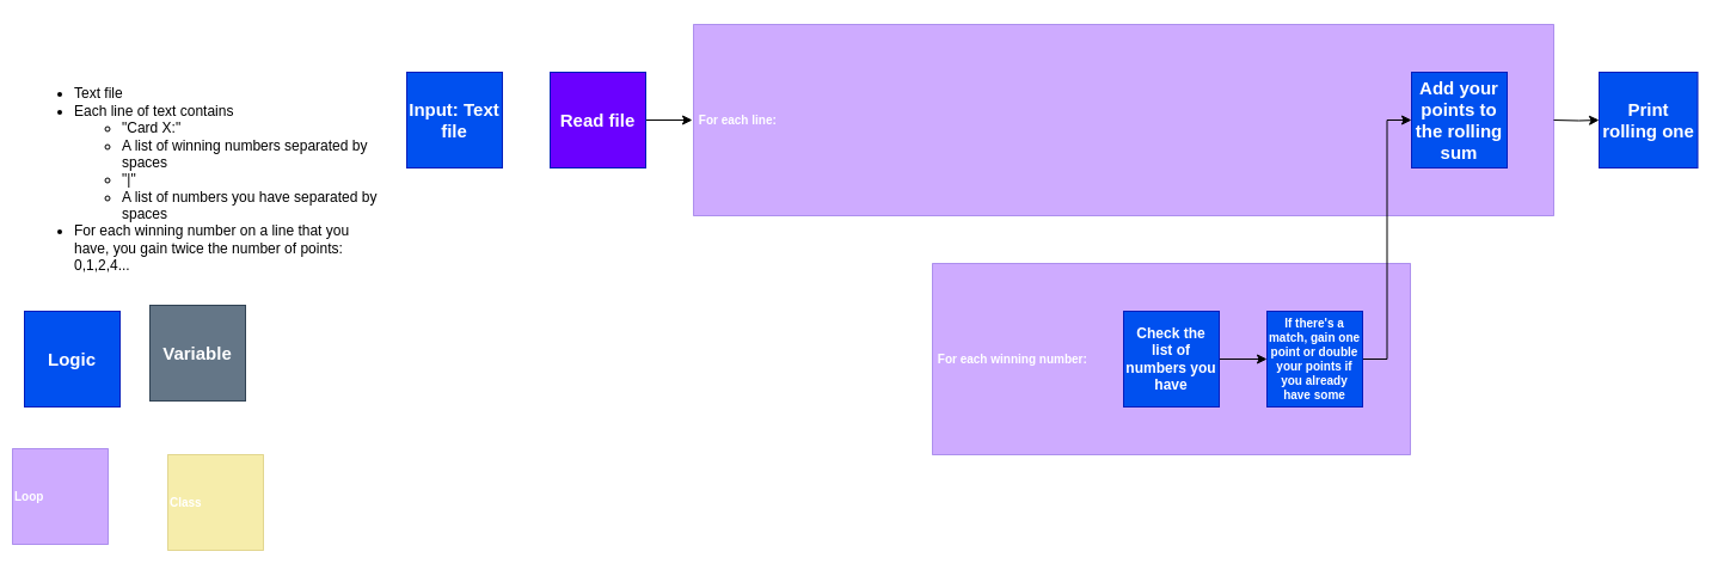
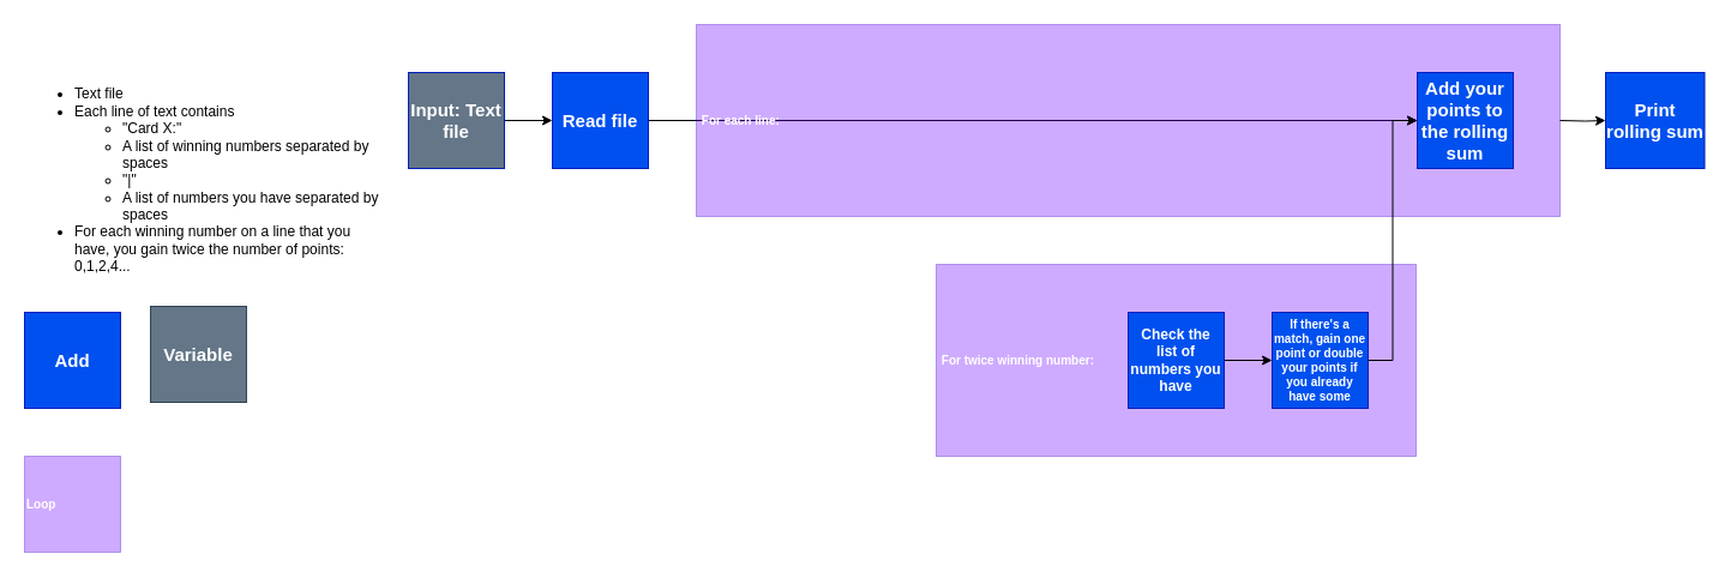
- <mxCell id="9" value="Input: Text file" style="rounded=0;whiteSpace=wrap;html=1;fillColor=#0050ef;fontColor=#ffffff;strokeColor=#001DBC;fontSize=15;fontStyle=1" vertex="1" parent="1"><mxGeometry x="340" y="60" width="80" height="80" as="geometry" /></mxCell>
+ <mxCell id="9" value="Input: Text file" style="rounded=0;whiteSpace=wrap;html=1;fillColor=#647687;fontColor=#ffffff;strokeColor=#001DBC;fontSize=15;fontStyle=1;" vertex="1" parent="1"><mxGeometry x="340" y="60" width="80" height="80" as="geometry" /></mxCell>
+ <mxCell id="8" style="edgeStyle=orthogonalEdgeStyle;rounded=0;orthogonalLoop=1;jettySize=auto;html=1;exitX=1;exitY=0.5;exitDx=0;exitDy=0;entryX=0;entryY=0.5;entryDx=0;entryDy=0;" edge="1" parent="1" source="9" target="11"><mxGeometry relative="1" as="geometry" /></mxCell>
- <mxCell id="11" value="Read file" style="rounded=0;whiteSpace=wrap;html=1;fillColor=#6a00ff;fontColor=#ffffff;strokeColor=#001DBC;fontSize=15;fontStyle=1;" vertex="1" parent="1"><mxGeometry x="460" y="60" width="80" height="80" as="geometry" /></mxCell>
+ <mxCell id="11" value="Read file" style="rounded=0;whiteSpace=wrap;html=1;fillColor=#0050ef;fontColor=#ffffff;strokeColor=#001DBC;fontSize=15;fontStyle=1" vertex="1" parent="1"><mxGeometry x="460" y="60" width="80" height="80" as="geometry" /></mxCell>
- <mxCell id="10" value="" style="edgeStyle=orthogonalEdgeStyle;rounded=0;orthogonalLoop=1;jettySize=auto;html=1;" edge="1" parent="1" source="11" target="12"><mxGeometry relative="1" as="geometry" /></mxCell>
+ <mxCell id="10" value="" style="edgeStyle=orthogonalEdgeStyle;rounded=0;orthogonalLoop=1;jettySize=auto;html=1;" edge="1" parent="1" source="11" target="17"><mxGeometry relative="1" as="geometry" /></mxCell>
- <mxCell id="19" value="Print rolling one" style="rounded=0;whiteSpace=wrap;html=1;fillColor=#0050ef;fontColor=#ffffff;strokeColor=#001DBC;fontSize=15;fontStyle=1" vertex="1" parent="1"><mxGeometry x="1338" y="60" width="82.5" height="80" as="geometry" /></mxCell>
+ <mxCell id="19" value="Print rolling sum" style="rounded=0;whiteSpace=wrap;html=1;fillColor=#0050ef;fontColor=#ffffff;strokeColor=#001DBC;fontSize=15;fontStyle=1" vertex="1" parent="1"><mxGeometry x="1338" y="60" width="82.5" height="80" as="geometry" /></mxCell>
- <mxCell id="4" value="Logic" style="rounded=0;whiteSpace=wrap;html=1;fillColor=#0050ef;fontColor=#ffffff;strokeColor=#001DBC;fontSize=15;fontStyle=1" vertex="1" parent="1"><mxGeometry x="20" y="260" width="80" height="80" as="geometry" /></mxCell>
+ <mxCell id="4" value="Add" style="rounded=0;whiteSpace=wrap;html=1;fillColor=#0050ef;fontColor=#ffffff;strokeColor=#001DBC;fontSize=15;fontStyle=1" vertex="1" parent="1"><mxGeometry x="20" y="260" width="80" height="80" as="geometry" /></mxCell>
- <mxCell id="2" value="&amp;nbsp;For each winning number:" style="rounded=0;whiteSpace=wrap;html=1;fillColor=#6a00ff;fontColor=#ffffff;strokeColor=#3700CC;fontSize=10;fontStyle=1;align=left;opacity=33;perimeterSpacing=1;strokeWidth=1;" vertex="1" parent="1"><mxGeometry x="780" y="220" width="400" height="160" as="geometry" /></mxCell>
+ <mxCell id="2" value="&amp;nbsp;For twice winning number:" style="rounded=0;whiteSpace=wrap;html=1;fillColor=#6a00ff;fontColor=#ffffff;strokeColor=#3700CC;fontSize=10;fontStyle=1;align=left;opacity=33;perimeterSpacing=1;strokeWidth=1;" vertex="1" parent="1"><mxGeometry x="780" y="220" width="400" height="160" as="geometry" /></mxCell>
- <mxCell id="6" value="Loop" style="rounded=0;whiteSpace=wrap;html=1;fillColor=#6a00ff;fontColor=#ffffff;strokeColor=#3700CC;fontSize=10;fontStyle=1;align=left;opacity=33;perimeterSpacing=1;strokeWidth=1;" vertex="1" parent="1"><mxGeometry x="10" y="375" width="80" height="80" as="geometry" /></mxCell>
+ <mxCell id="6" value="Loop" style="rounded=0;whiteSpace=wrap;html=1;fillColor=#6a00ff;fontColor=#ffffff;strokeColor=#3700CC;fontSize=10;fontStyle=1;align=left;opacity=33;perimeterSpacing=1;strokeWidth=1;" vertex="1" parent="1"><mxGeometry x="20" y="380" width="80" height="80" as="geometry" /></mxCell>
- <mxCell id="7" value="Class" style="rounded=0;whiteSpace=wrap;html=1;fillColor=#e3c800;fontColor=#FFFFFF;strokeColor=#B09500;fontSize=10;fontStyle=1;align=left;opacity=33;perimeterSpacing=1;strokeWidth=1;" vertex="1" parent="1"><mxGeometry x="140" y="380" width="80" height="80" as="geometry" /></mxCell>
